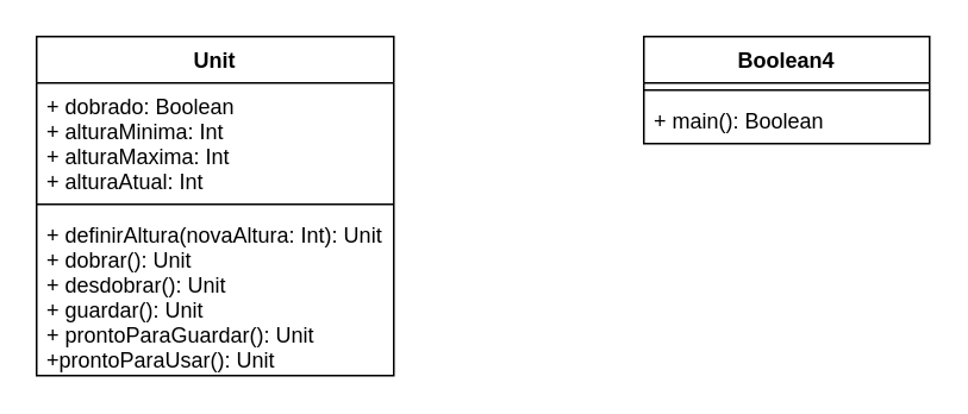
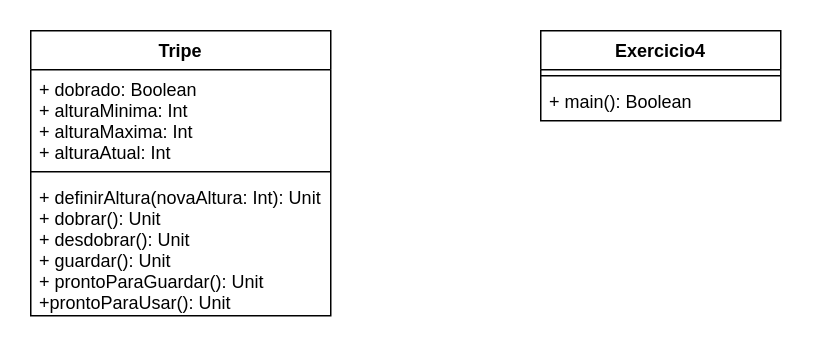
- <mxCell id="5" value="Unit" style="swimlane;fontStyle=1;align=center;verticalAlign=top;childLayout=stackLayout;horizontal=1;startSize=26;horizontalStack=0;resizeParent=1;resizeParentMax=0;resizeLast=0;collapsible=1;marginBottom=0;" vertex="1" parent="1"><mxGeometry x="20" y="20" width="200" height="190" as="geometry" /></mxCell>
+ <mxCell id="5" value="Tripe" style="swimlane;fontStyle=1;align=center;verticalAlign=top;childLayout=stackLayout;horizontal=1;startSize=26;horizontalStack=0;resizeParent=1;resizeParentMax=0;resizeLast=0;collapsible=1;marginBottom=0;" vertex="1" parent="1"><mxGeometry x="20" y="20" width="200" height="190" as="geometry" /></mxCell>
- <mxCell id="2" value="Boolean4" style="swimlane;fontStyle=1;align=center;verticalAlign=top;childLayout=stackLayout;horizontal=1;startSize=26;horizontalStack=0;resizeParent=1;resizeParentMax=0;resizeLast=0;collapsible=1;marginBottom=0;" vertex="1" parent="1"><mxGeometry x="360" y="20" width="160" height="60" as="geometry" /></mxCell>
+ <mxCell id="2" value="Exercicio4" style="swimlane;fontStyle=1;align=center;verticalAlign=top;childLayout=stackLayout;horizontal=1;startSize=26;horizontalStack=0;resizeParent=1;resizeParentMax=0;resizeLast=0;collapsible=1;marginBottom=0;" vertex="1" parent="1"><mxGeometry x="360" y="20" width="160" height="60" as="geometry" /></mxCell>
